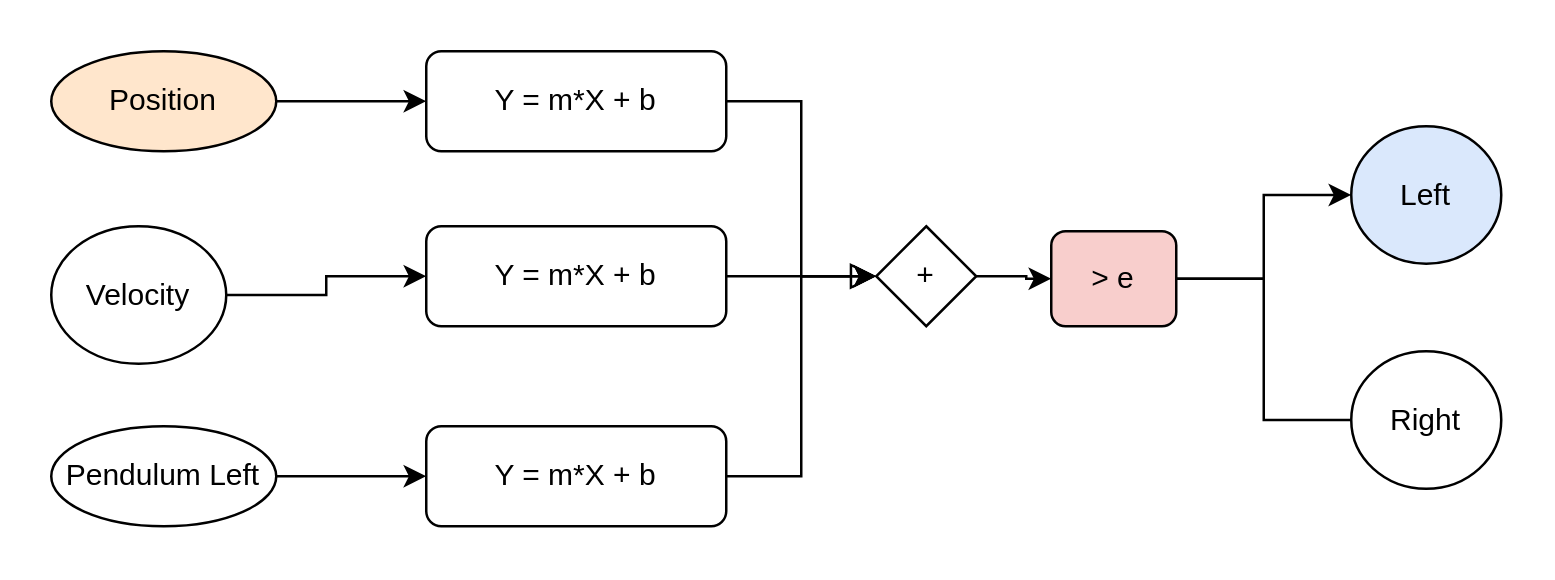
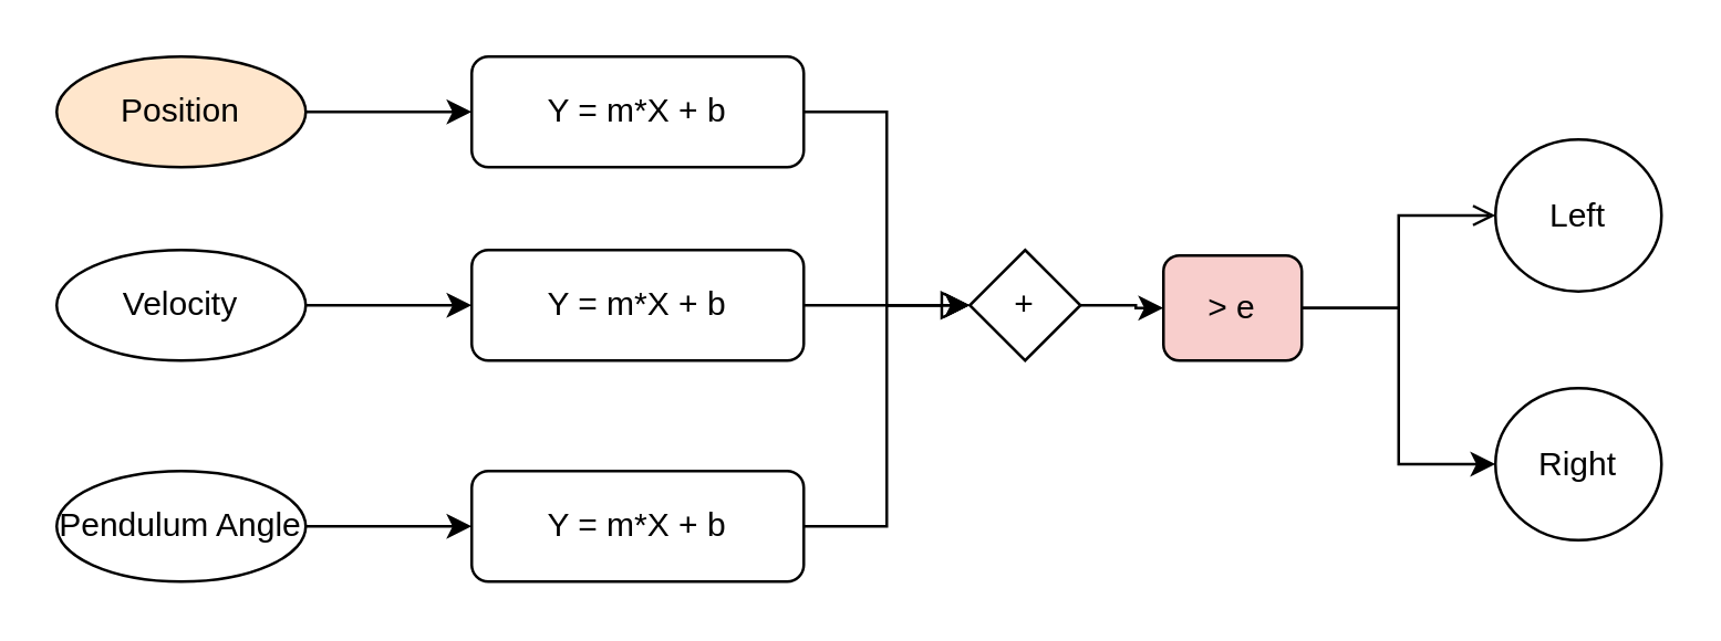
- <mxCell id="17" style="edgeStyle=orthogonalEdgeStyle;rounded=0;orthogonalLoop=1;jettySize=auto;html=1;entryX=0;entryY=0.5;entryDx=0;entryDy=0;" edge="1" parent="1" source="19" target="16"><mxGeometry relative="1" as="geometry" /></mxCell>
+ <mxCell id="17" style="edgeStyle=orthogonalEdgeStyle;rounded=0;orthogonalLoop=1;jettySize=auto;html=1;entryX=0;entryY=0.5;entryDx=0;entryDy=0;endArrow=open;" edge="1" parent="1" source="19" target="16"><mxGeometry relative="1" as="geometry" /></mxCell>
- <mxCell id="16" value="Left" style="ellipse;whiteSpace=wrap;html=1;fillColor=#dae8fc;" parent="1" vertex="1"><mxGeometry x="540" y="50" width="60" height="55" as="geometry" /></mxCell>
+ <mxCell id="16" value="Left" style="ellipse;whiteSpace=wrap;html=1;" parent="1" vertex="1"><mxGeometry x="540" y="50" width="60" height="55" as="geometry" /></mxCell>
- <mxCell id="7" value="Velocity" style="ellipse;whiteSpace=wrap;html=1;" parent="1" vertex="1"><mxGeometry x="20" y="90" width="70" height="55" as="geometry" /></mxCell>
+ <mxCell id="7" value="Velocity" style="ellipse;whiteSpace=wrap;html=1;" parent="1" vertex="1"><mxGeometry x="20" y="90" width="90" height="40" as="geometry" /></mxCell>
- <mxCell id="18" style="edgeStyle=orthogonalEdgeStyle;rounded=0;orthogonalLoop=1;jettySize=auto;html=1;exitX=1;exitY=0.5;exitDx=0;exitDy=0;entryX=0;entryY=0.5;entryDx=0;entryDy=0;endArrow=none;" edge="1" parent="1" source="19" target="20"><mxGeometry relative="1" as="geometry" /></mxCell>
+ <mxCell id="18" style="edgeStyle=orthogonalEdgeStyle;rounded=0;orthogonalLoop=1;jettySize=auto;html=1;exitX=1;exitY=0.5;exitDx=0;exitDy=0;entryX=0;entryY=0.5;entryDx=0;entryDy=0;" edge="1" parent="1" source="19" target="20"><mxGeometry relative="1" as="geometry" /></mxCell>
- <mxCell id="9" value="Pendulum Left" style="ellipse;whiteSpace=wrap;html=1;" parent="1" vertex="1"><mxGeometry x="20" y="170" width="90" height="40" as="geometry" /></mxCell>
+ <mxCell id="9" value="Pendulum Angle" style="ellipse;whiteSpace=wrap;html=1;" parent="1" vertex="1"><mxGeometry x="20" y="170" width="90" height="40" as="geometry" /></mxCell>
